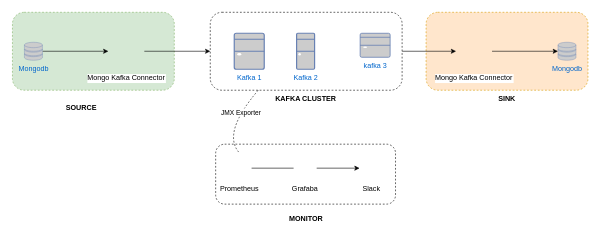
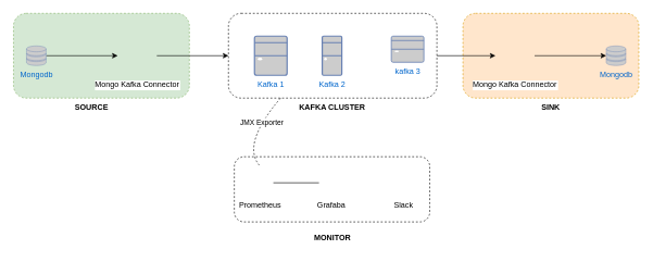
- <mxCell id="22" value="SOURCE" style="text;html=1;align=center;verticalAlign=middle;whiteSpace=wrap;rounded=0;fontStyle=1" vertex="1" parent="1"><mxGeometry x="105" y="165" width="60" height="30" as="geometry" /></mxCell>
+ <mxCell id="22" value="SOURCE" style="text;html=1;align=center;verticalAlign=middle;whiteSpace=wrap;rounded=0;fontStyle=1" vertex="1" parent="1"><mxGeometry x="110" y="150" width="60" height="30" as="geometry" /></mxCell>
- <mxCell id="19" style="edgeStyle=orthogonalEdgeStyle;rounded=0;orthogonalLoop=1;jettySize=auto;html=1;entryX=0;entryY=0.5;entryDx=0;entryDy=0;" edge="1" parent="1" source="20" target="21"><mxGeometry relative="1" as="geometry" /></mxCell>
